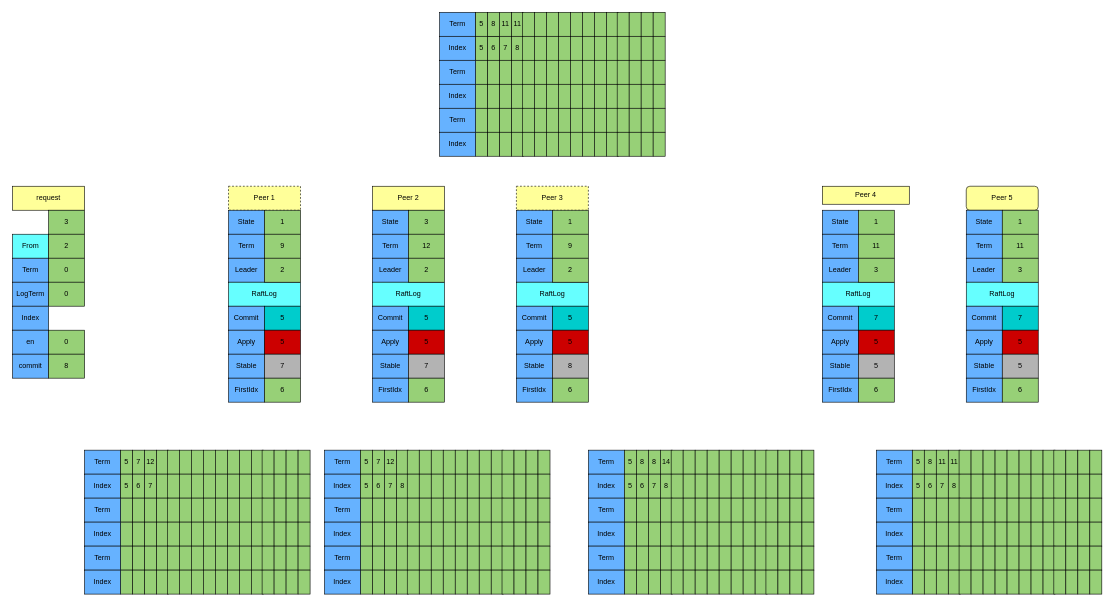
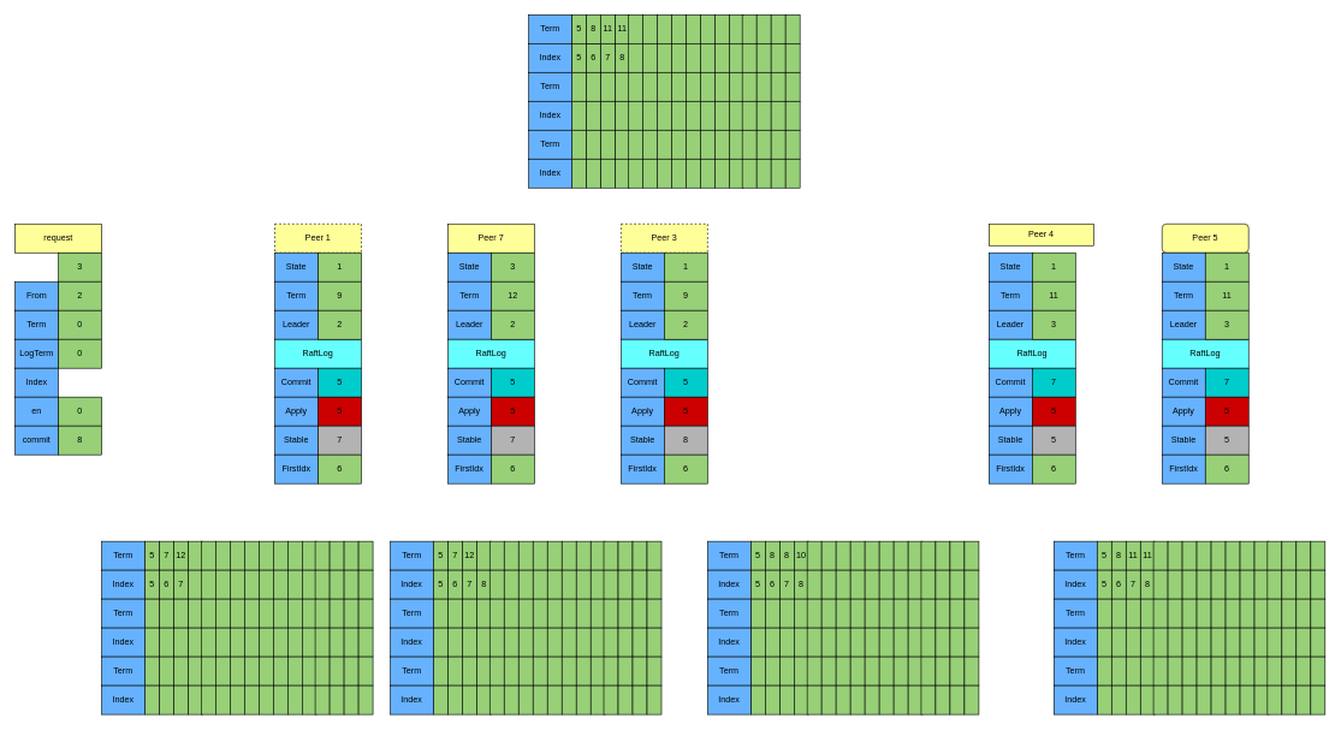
- <mxCell id="3" value="Peer 2" style="rounded=0;whiteSpace=wrap;html=1;fillColor=#FFFF99;" vertex="1" parent="1"><mxGeometry x="620" y="310" width="120" height="40" as="geometry" /></mxCell>
+ <mxCell id="3" value="Peer 7" style="rounded=0;whiteSpace=wrap;html=1;fillColor=#FFFF99;" vertex="1" parent="1"><mxGeometry x="620" y="310" width="120" height="40" as="geometry" /></mxCell>
- <mxCell id="592" value="From" style="rounded=0;whiteSpace=wrap;html=1;fillColor=#66ffff;" vertex="1" parent="1"><mxGeometry x="20" y="390" width="60" height="40" as="geometry" /></mxCell>
+ <mxCell id="592" value="From" style="rounded=0;whiteSpace=wrap;html=1;fillColor=#66B2FF;" vertex="1" parent="1"><mxGeometry x="20" y="390" width="60" height="40" as="geometry" /></mxCell>
- <mxCell id="379" value="14" style="rounded=0;whiteSpace=wrap;html=1;fillColor=#97D077;" vertex="1" parent="1"><mxGeometry x="1100" y="750" width="20" height="40" as="geometry" /></mxCell>
+ <mxCell id="379" value="10" style="rounded=0;whiteSpace=wrap;html=1;fillColor=#97D077;" vertex="1" parent="1"><mxGeometry x="1100" y="750" width="20" height="40" as="geometry" /></mxCell>
